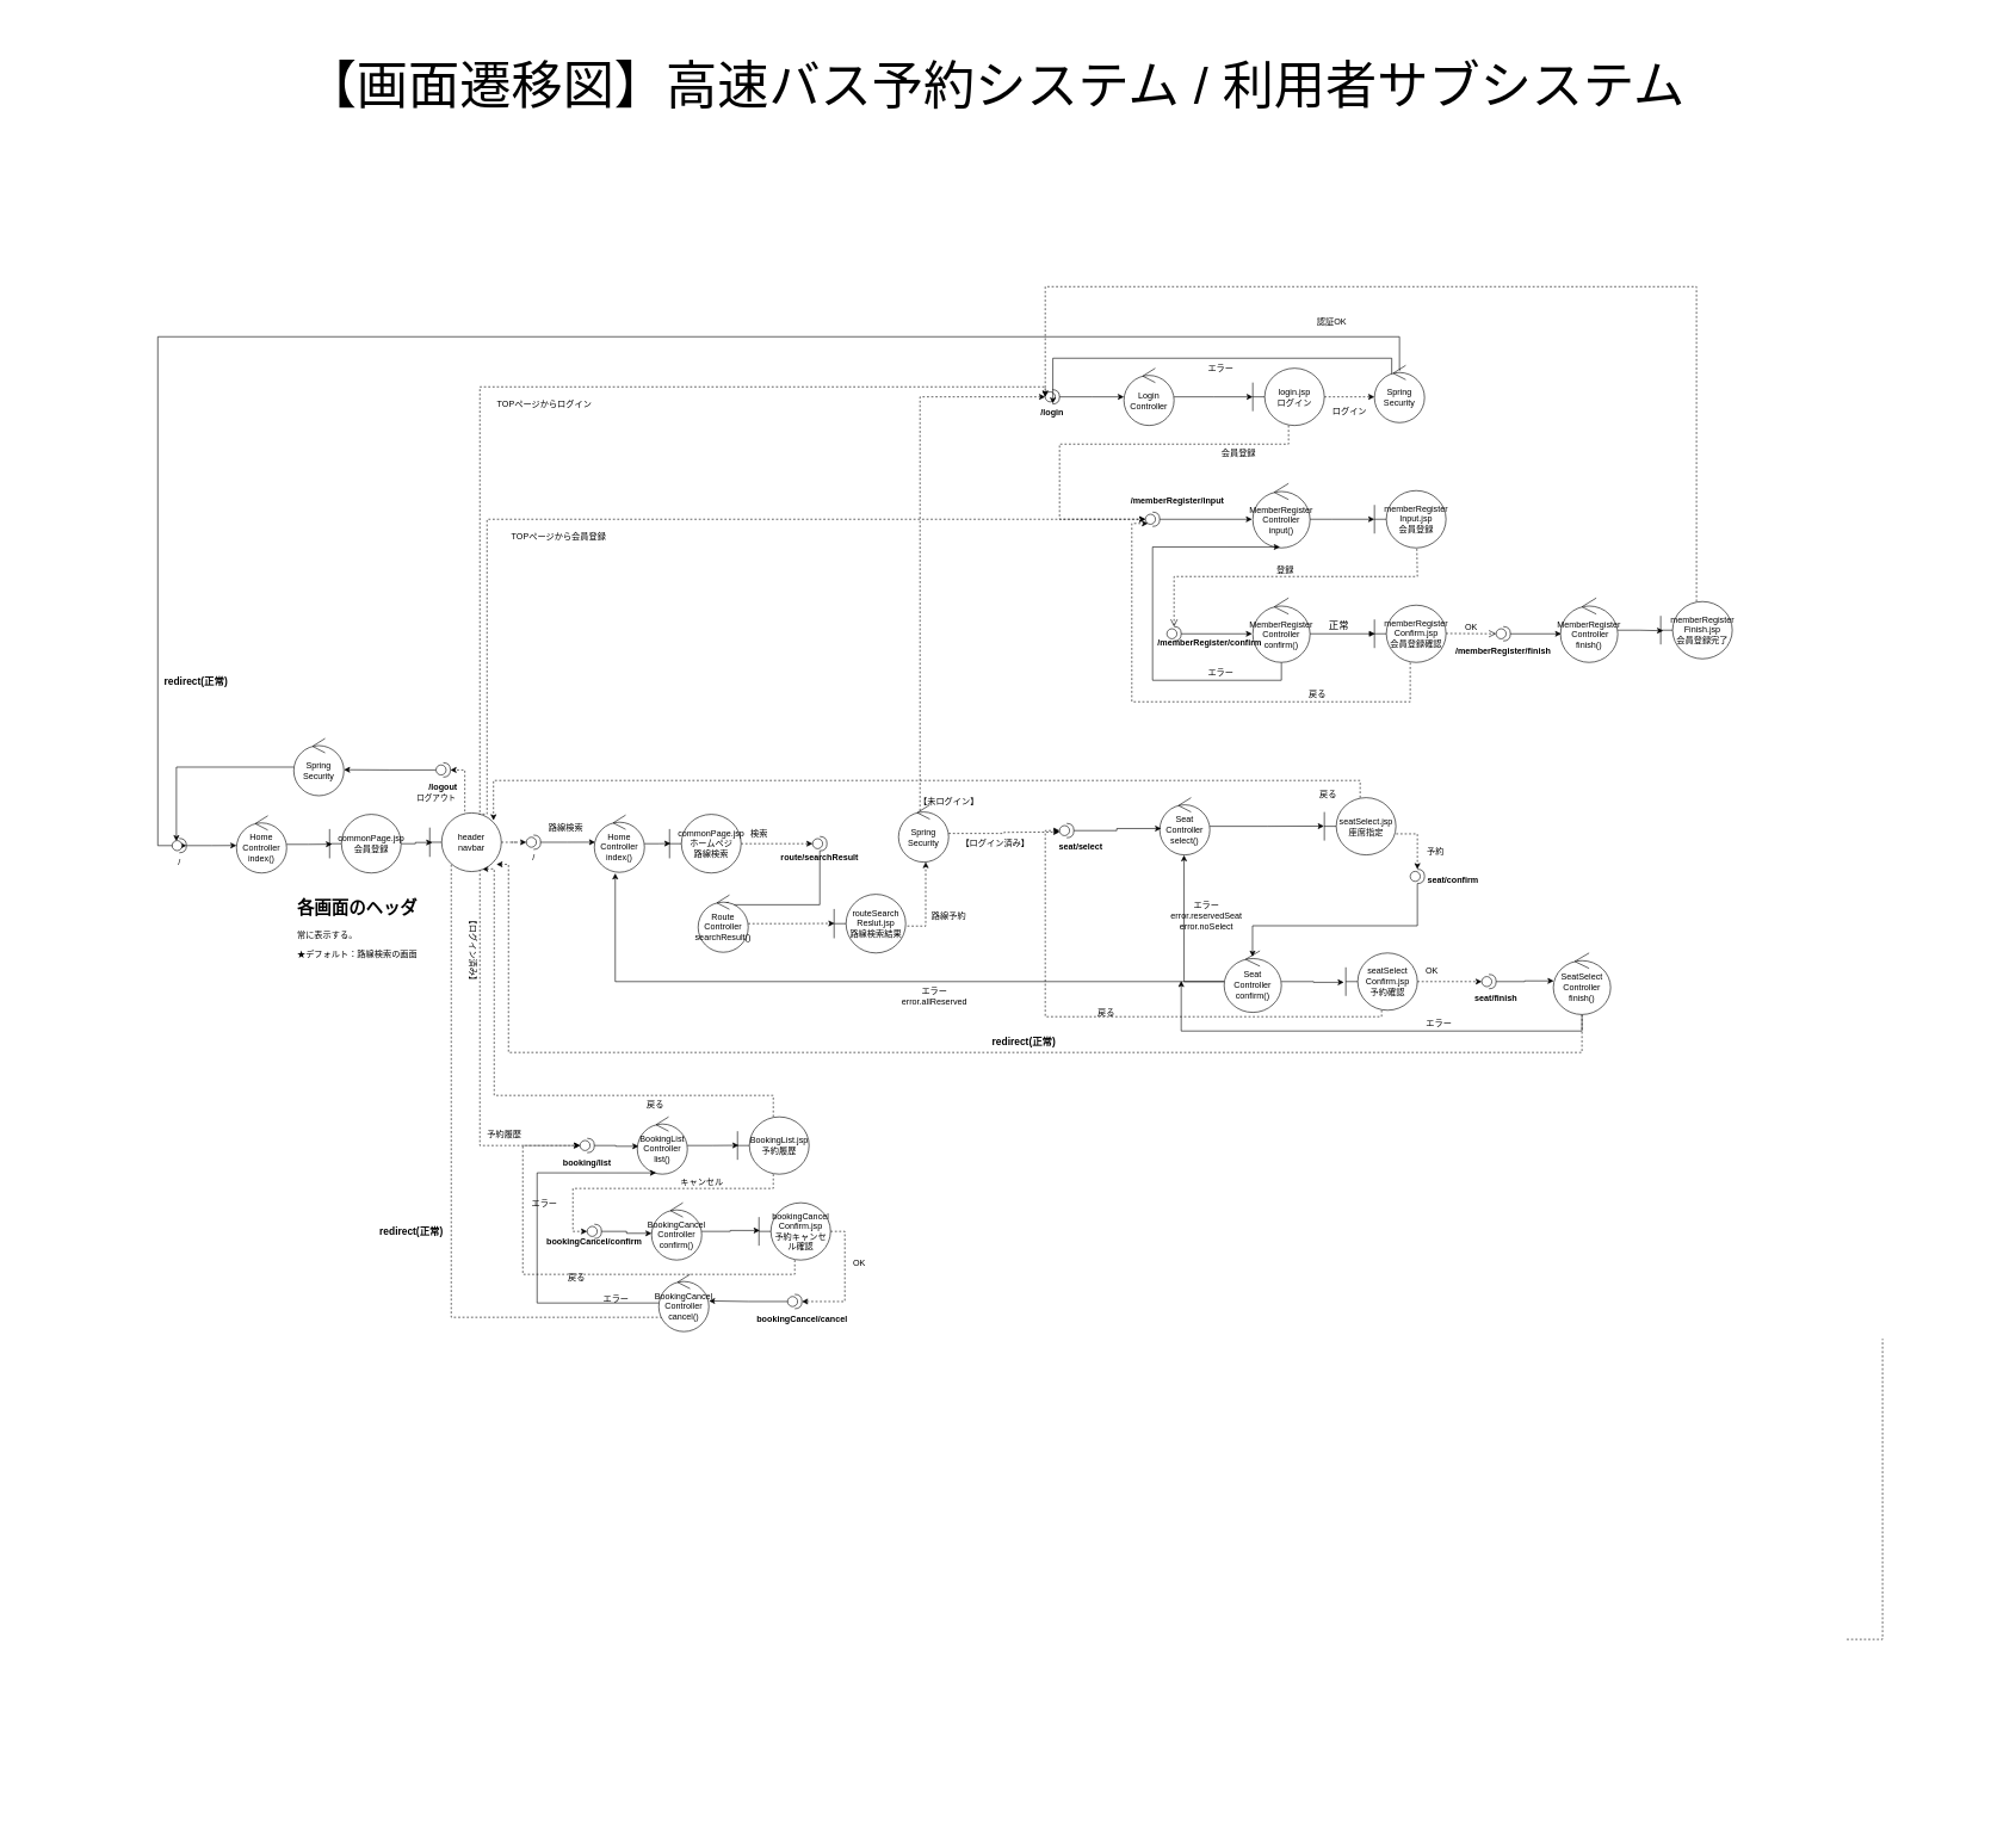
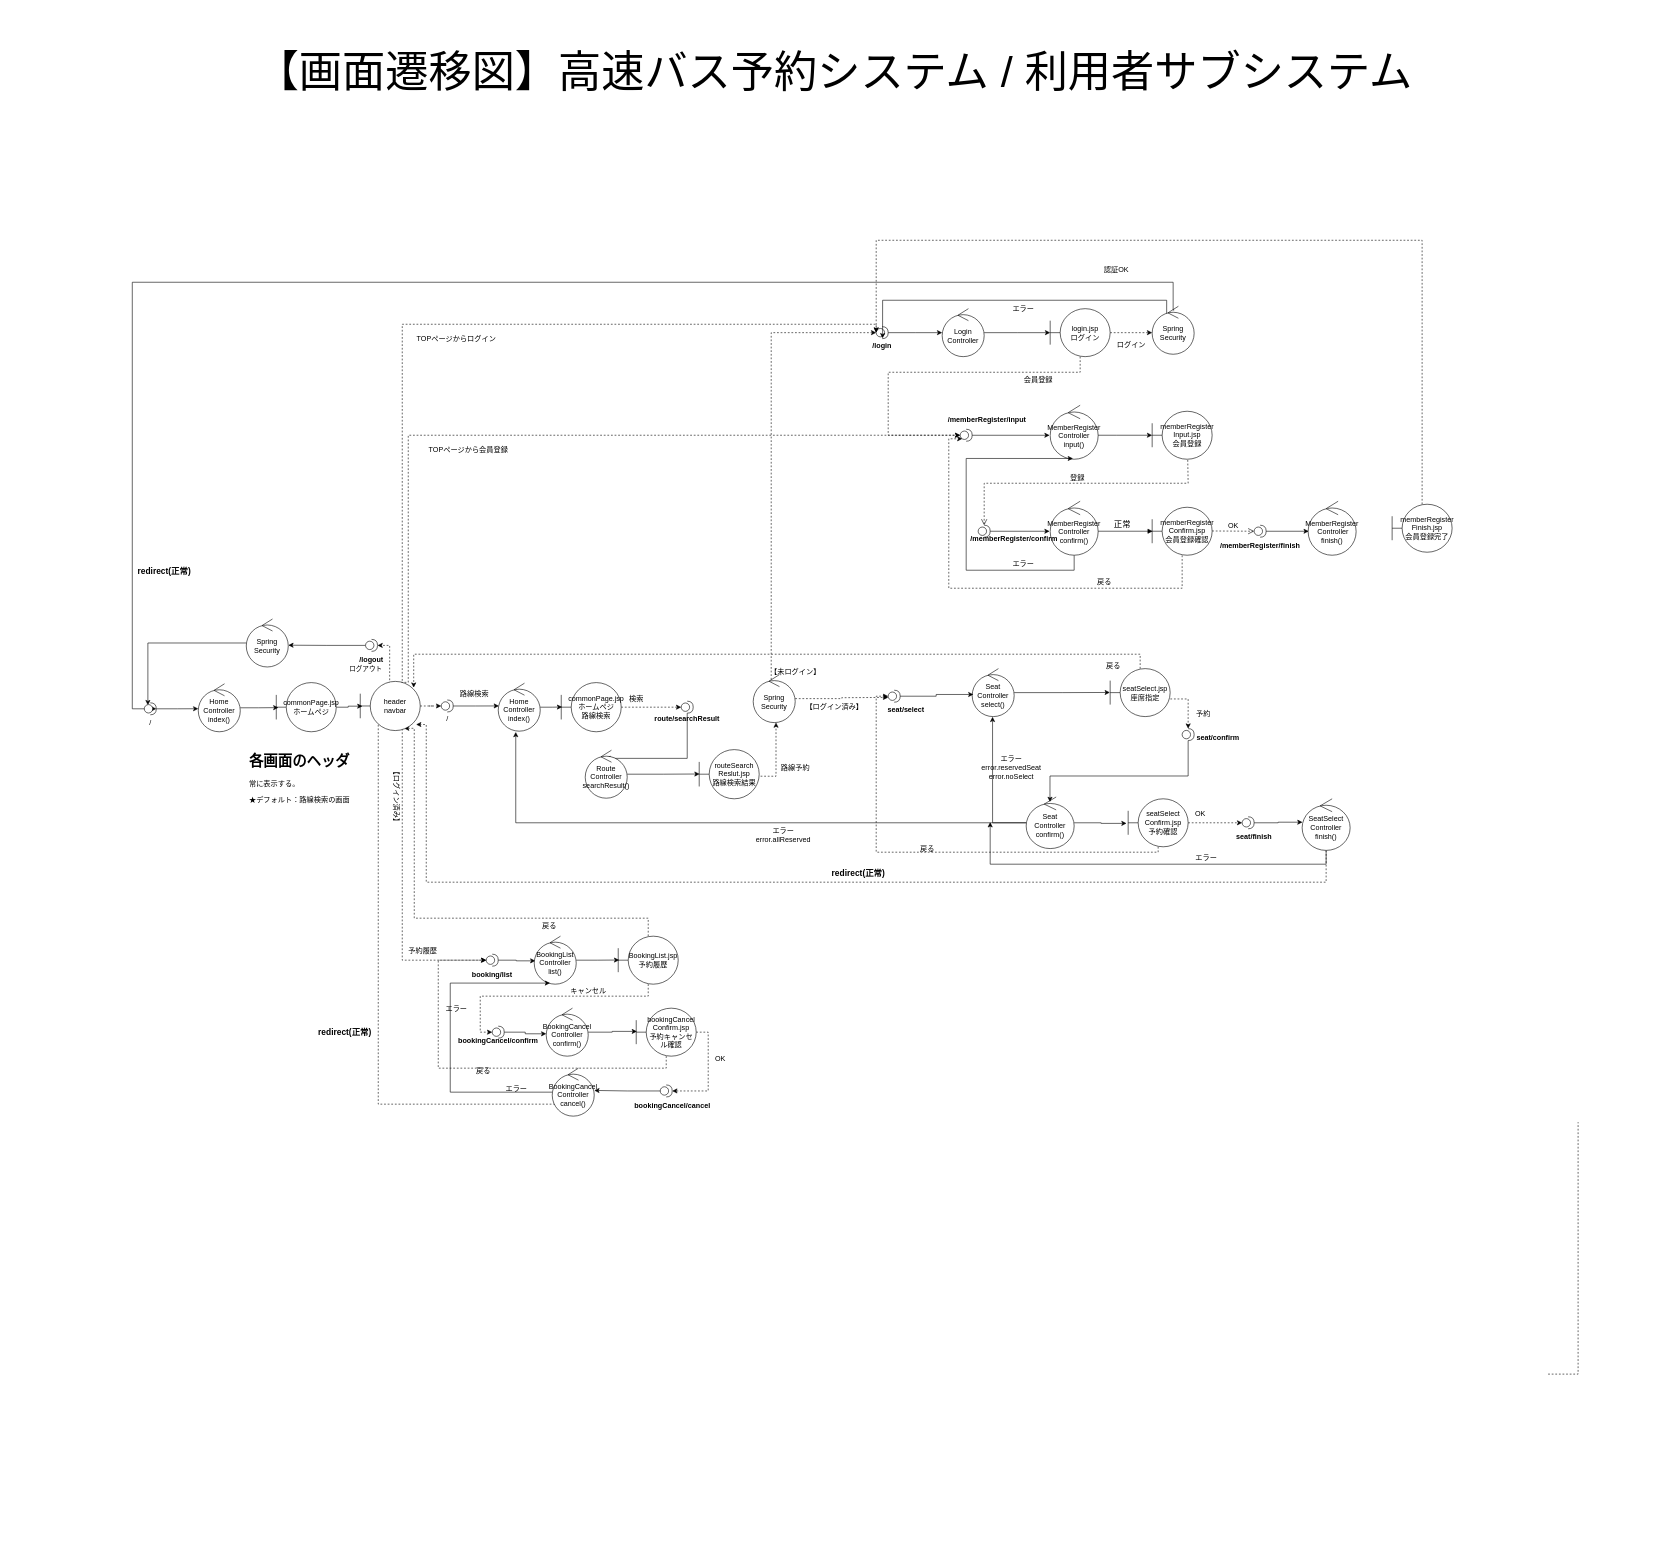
- <mxCell id="21" style="edgeStyle=orthogonalEdgeStyle;rounded=0;orthogonalLoop=1;jettySize=auto;html=1;entryX=0.035;entryY=0.51;entryDx=0;entryDy=0;entryPerimeter=0;" parent="1" source="22" target="136" edge="1"><mxGeometry relative="1" as="geometry" /></mxCell>
- <mxCell id="140" value="commonPage.jsp&lt;br&gt;会員登録" style="shape=umlBoundary;whiteSpace=wrap;html=1;" parent="1" vertex="1"><mxGeometry x="460" y="1137.28" width="100" height="82" as="geometry" /></mxCell>
+ <mxCell id="140" value="commonPage.jsp&lt;br&gt;ホームペジ" style="shape=umlBoundary;whiteSpace=wrap;html=1;" parent="1" vertex="1"><mxGeometry x="460" y="1137.28" width="100" height="82" as="geometry" /></mxCell>
- <mxCell id="133" style="edgeStyle=orthogonalEdgeStyle;rounded=0;orthogonalLoop=1;jettySize=auto;html=1;entryX=0.006;entryY=0.496;entryDx=0;entryDy=0;entryPerimeter=0;dashed=1;" parent="1" source="134" target="132" edge="1"><mxGeometry relative="1" as="geometry" /></mxCell>
+ <mxCell id="133" style="edgeStyle=orthogonalEdgeStyle;rounded=0;orthogonalLoop=1;jettySize=auto;html=1;entryX=0.006;entryY=0.496;entryDx=0;entryDy=0;entryPerimeter=0;" parent="1" source="134" target="132" edge="1"><mxGeometry relative="1" as="geometry" /></mxCell>
